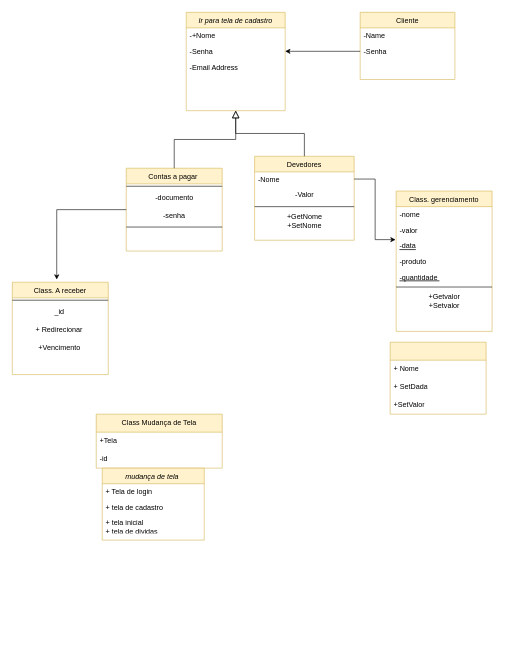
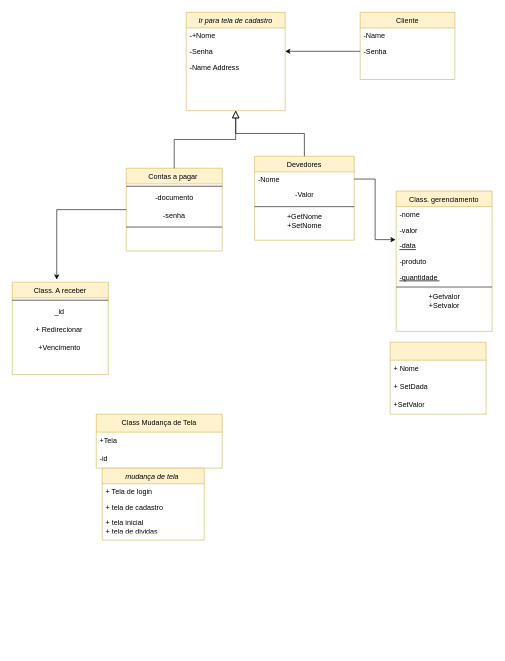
- <mxCell id="5" value="-Email Address" style="text;align=left;verticalAlign=top;spacingLeft=4;spacingRight=4;overflow=hidden;rotatable=0;points=[[0,0.5],[1,0.5]];portConstraint=eastwest;rounded=0;shadow=0;html=0;" parent="2" vertex="1"><mxGeometry y="78" width="165" height="26" as="geometry" /></mxCell>
+ <mxCell id="5" value="-Name Address" style="text;align=left;verticalAlign=top;spacingLeft=4;spacingRight=4;overflow=hidden;rotatable=0;points=[[0,0.5],[1,0.5]];portConstraint=eastwest;rounded=0;shadow=0;html=0;" parent="2" vertex="1"><mxGeometry y="78" width="165" height="26" as="geometry" /></mxCell>
